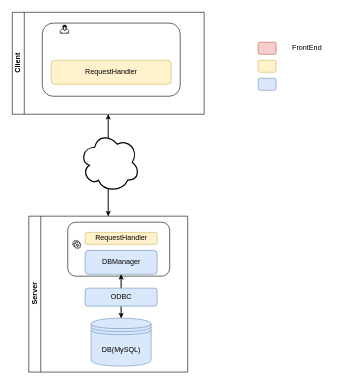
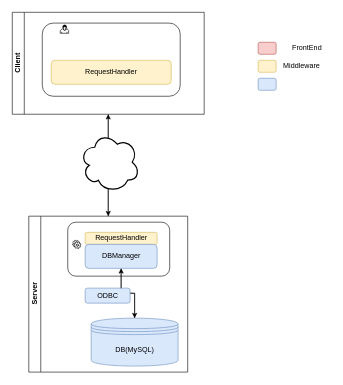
+ <mxCell id="22" value="Middleware" style="text;html=1;resizable=0;points=[];autosize=1;align=left;verticalAlign=top;spacingTop=-4;" parent="1" vertex="1"><mxGeometry x="470" y="100" width="80" height="20" as="geometry" /></mxCell>
- <mxCell id="9" value="DBManager" style="shape=ext;rounded=1;html=1;whiteSpace=wrap;fillColor=#dae8fc;strokeColor=#6c8ebf;" parent="3" vertex="1"><mxGeometry x="94" y="57" width="120" height="40" as="geometry" /></mxCell>
+ <mxCell id="9" value="DBManager" style="shape=ext;rounded=1;html=1;whiteSpace=wrap;fillColor=#dae8fc;strokeColor=#6c8ebf;" parent="3" vertex="1"><mxGeometry x="94" y="47" width="120" height="40" as="geometry" /></mxCell>
- <mxCell id="11" value="ODBC" style="shape=ext;rounded=1;html=1;whiteSpace=wrap;fillColor=#dae8fc;strokeColor=#6c8ebf;" vertex="1" parent="3"><mxGeometry x="94" y="120" width="120" height="30" as="geometry" /></mxCell>
+ <mxCell id="11" value="ODBC" style="shape=ext;rounded=1;html=1;whiteSpace=wrap;fillColor=#dae8fc;strokeColor=#6c8ebf;" vertex="1" parent="3"><mxGeometry x="94" y="120" width="75" height="25" as="geometry" /></mxCell>
- <mxCell id="6" value="DB(MySQL)" style="shape=datastore;whiteSpace=wrap;html=1;fillColor=#dae8fc;strokeColor=#6c8ebf;" parent="3" vertex="1"><mxGeometry x="104" y="170" width="100" height="80" as="geometry" /></mxCell>
+ <mxCell id="6" value="DB(MySQL)" style="shape=datastore;whiteSpace=wrap;html=1;fillColor=#dae8fc;strokeColor=#6c8ebf;" parent="3" vertex="1"><mxGeometry x="104" y="170" width="145" height="80" as="geometry" /></mxCell>
